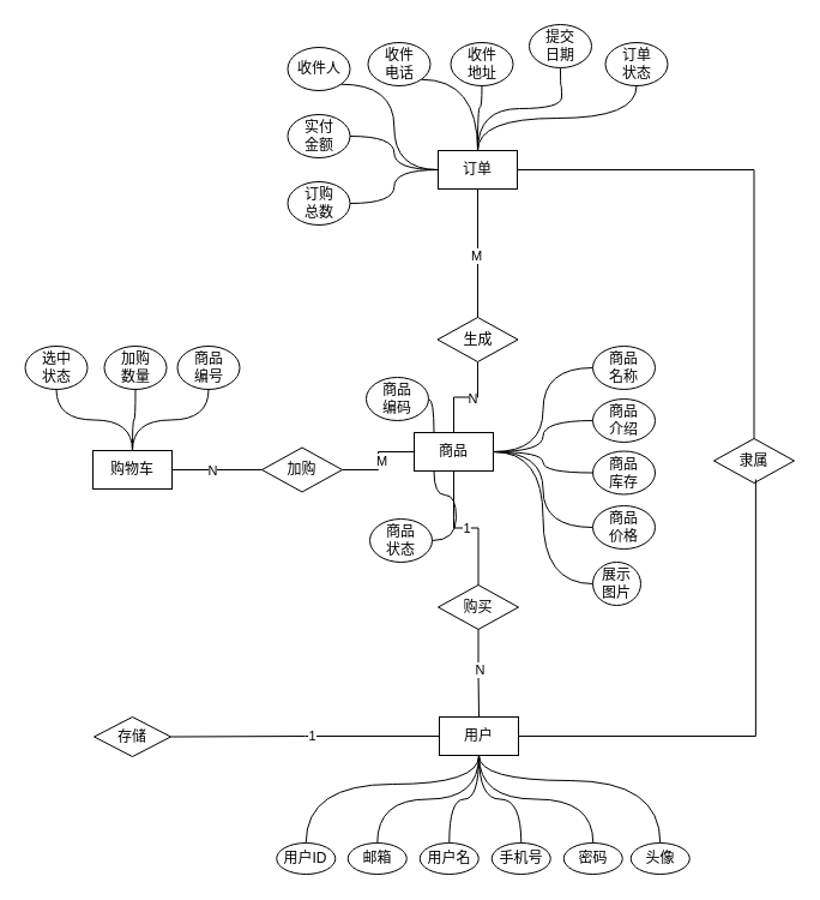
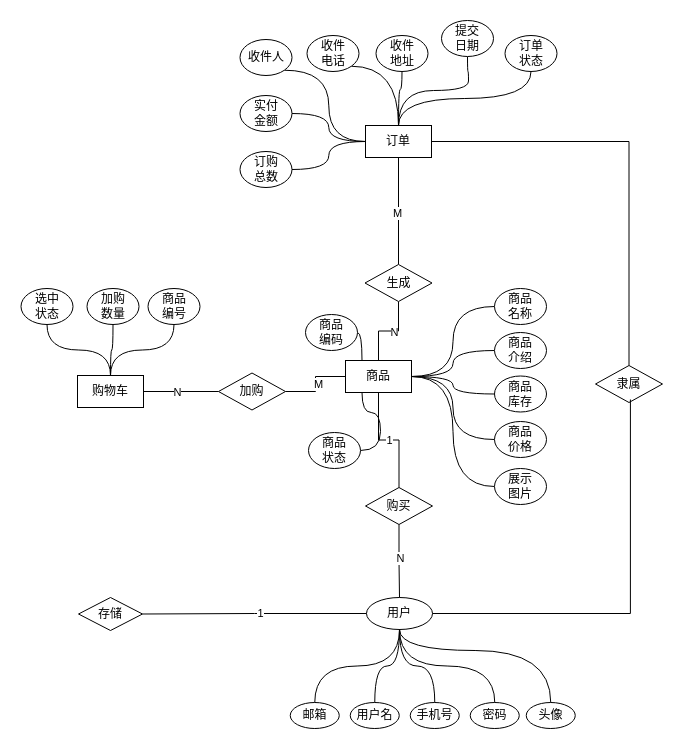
- <mxCell id="66" value="&lt;div&gt;展示&lt;/div&gt;图片" style="ellipse;whiteSpace=wrap;html=1;align=center;" vertex="1" parent="1"><mxGeometry x="494" y="468" width="40" height="36" as="geometry" /></mxCell>
+ <mxCell id="66" value="&lt;div&gt;展示&lt;/div&gt;图片" style="ellipse;whiteSpace=wrap;html=1;align=center;" vertex="1" parent="1"><mxGeometry x="494" y="468" width="52" height="36" as="geometry" /></mxCell>
- <mxCell id="2" value="用户" style="whiteSpace=wrap;html=1;align=center;" vertex="1" parent="1"><mxGeometry x="366" y="597" width="66" height="32" as="geometry" /></mxCell>
+ <mxCell id="2" value="用户" style="ellipse;whiteSpace=wrap;html=1;align=center;" vertex="1" parent="1"><mxGeometry x="366" y="597" width="66" height="32" as="geometry" /></mxCell>
- <mxCell id="71" style="rounded=0;orthogonalLoop=1;jettySize=auto;html=1;exitX=0.5;exitY=0;exitDx=0;exitDy=0;edgeStyle=orthogonalEdgeStyle;curved=1;endArrow=none;endFill=0;" edge="1" parent="1" source="72" target="2"><mxGeometry relative="1" as="geometry"><Array as="points"><mxPoint x="255" y="653" /><mxPoint x="399" y="653" /></Array></mxGeometry></mxCell>
- <mxCell id="72" value="用户ID" style="ellipse;whiteSpace=wrap;html=1;align=center;" vertex="1" parent="1"><mxGeometry x="230.25" y="702" width="49" height="26" as="geometry" /></mxCell>
